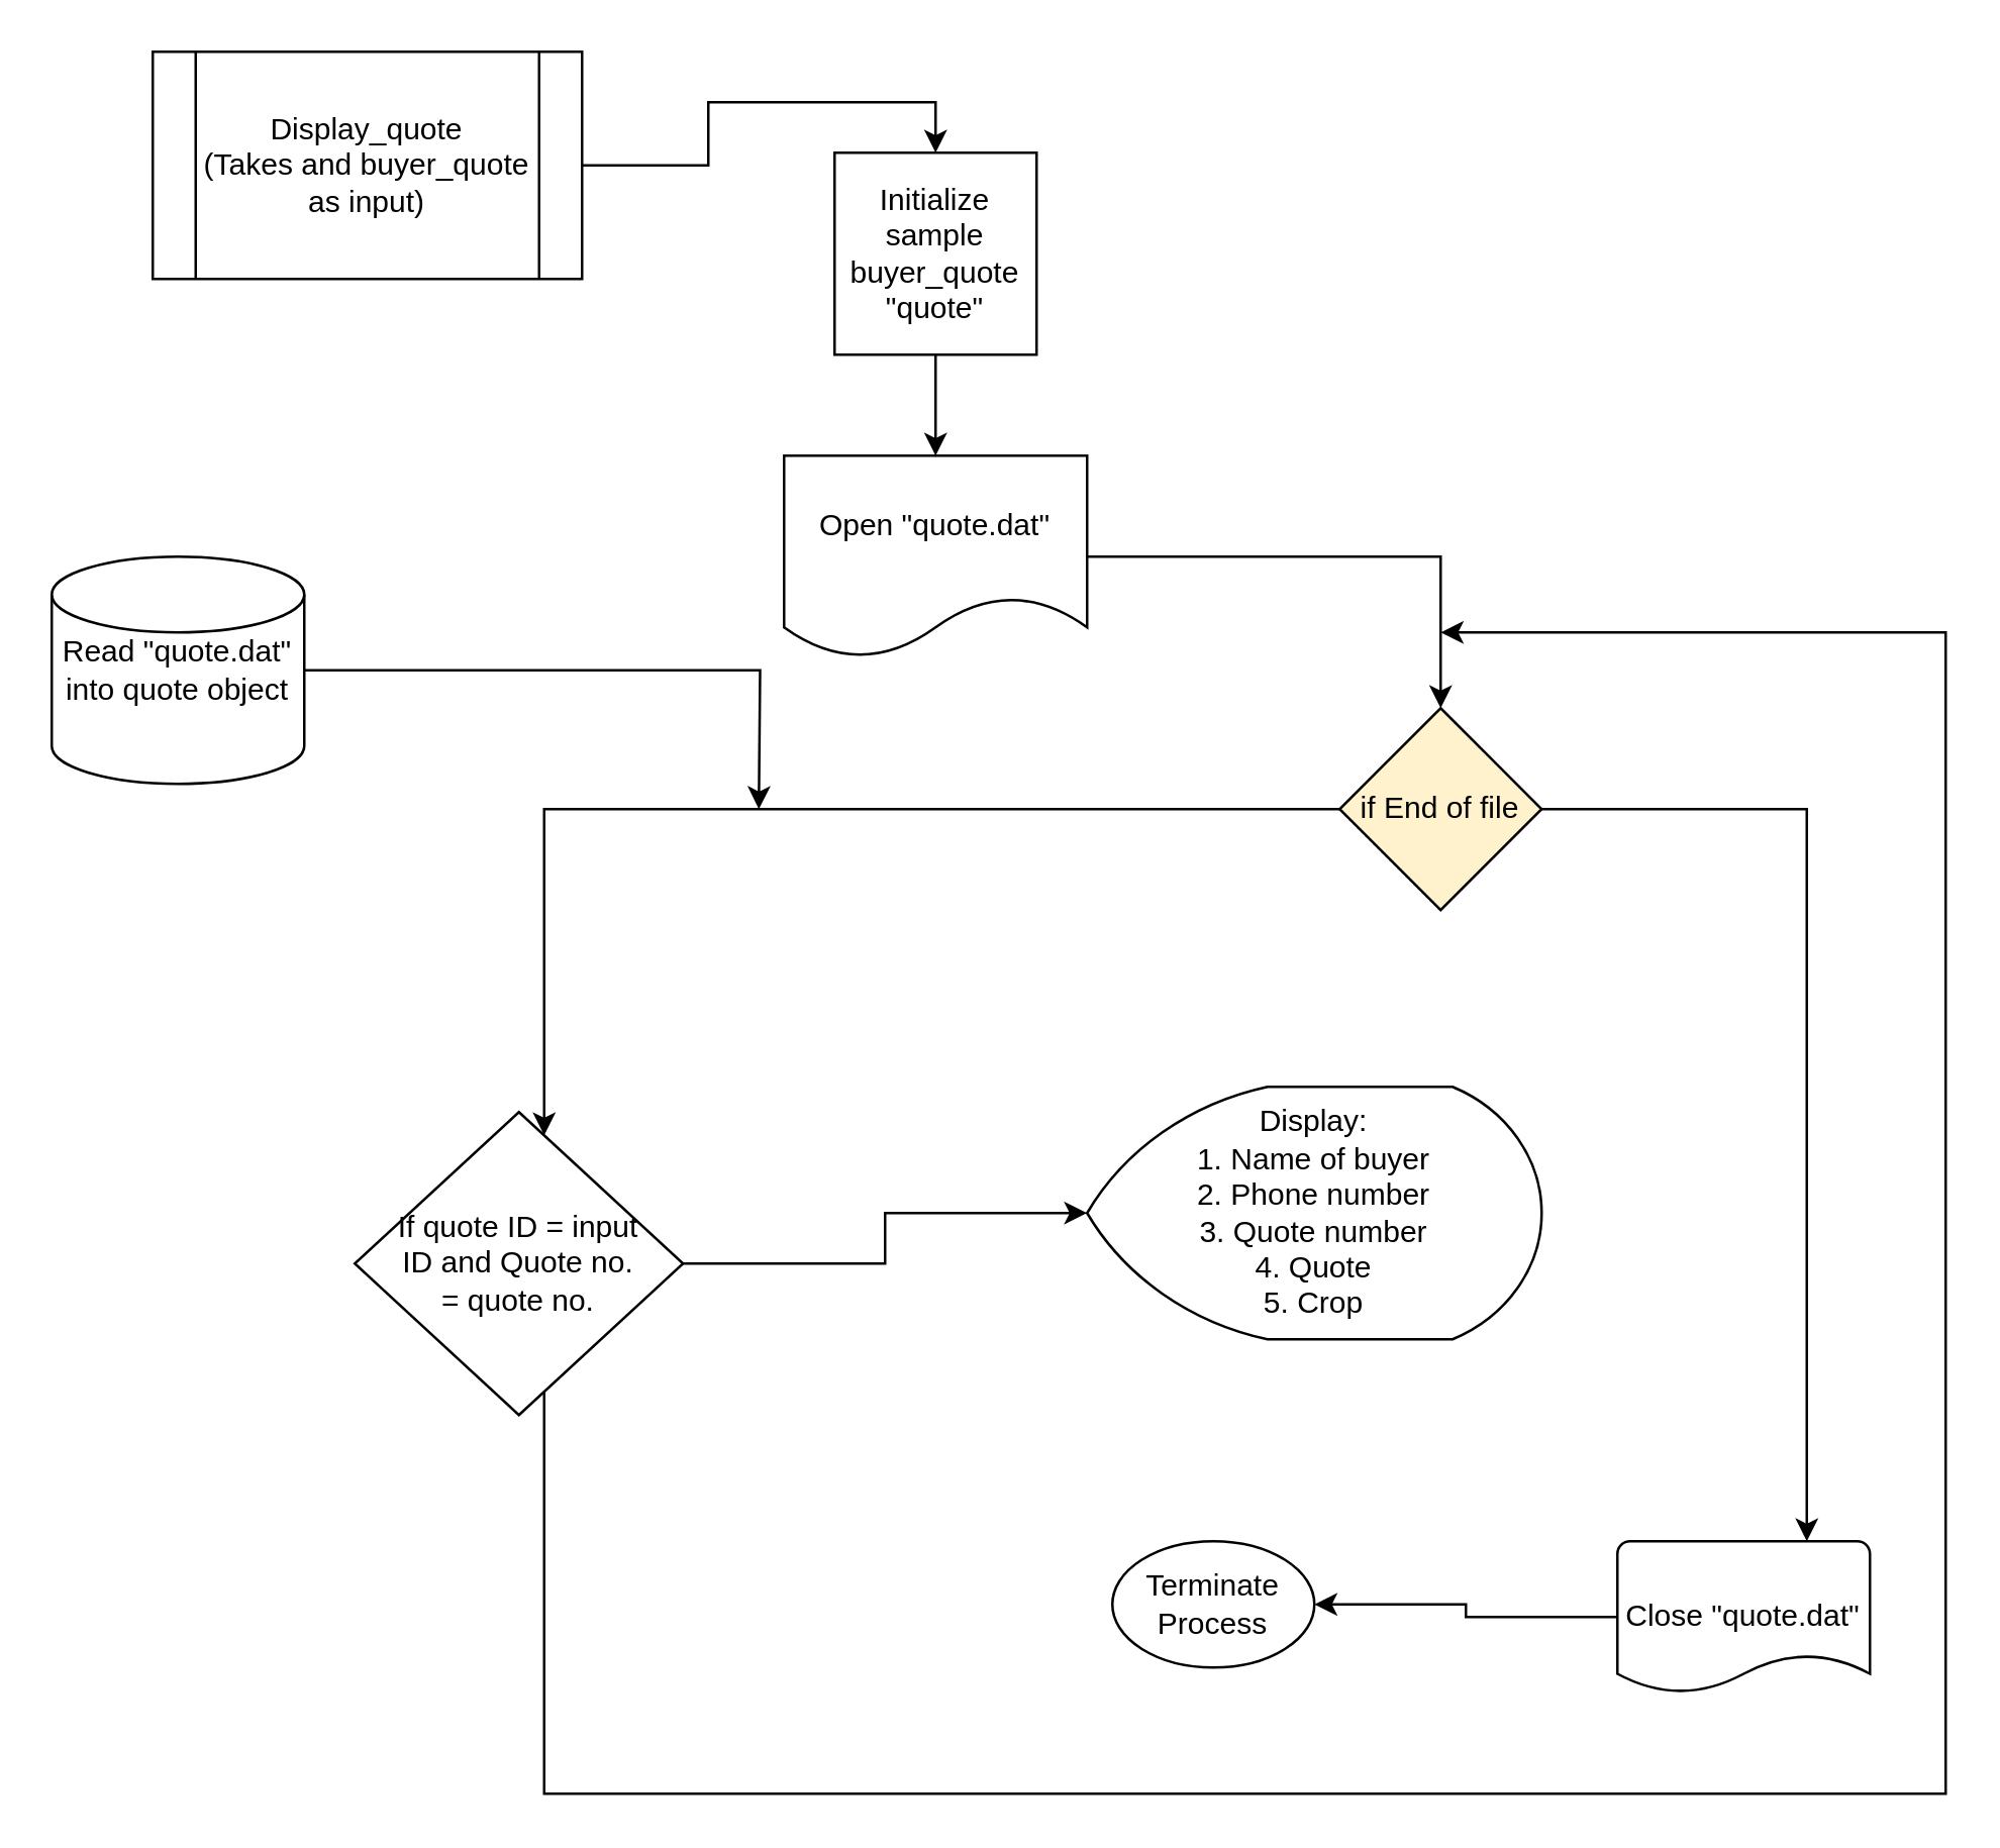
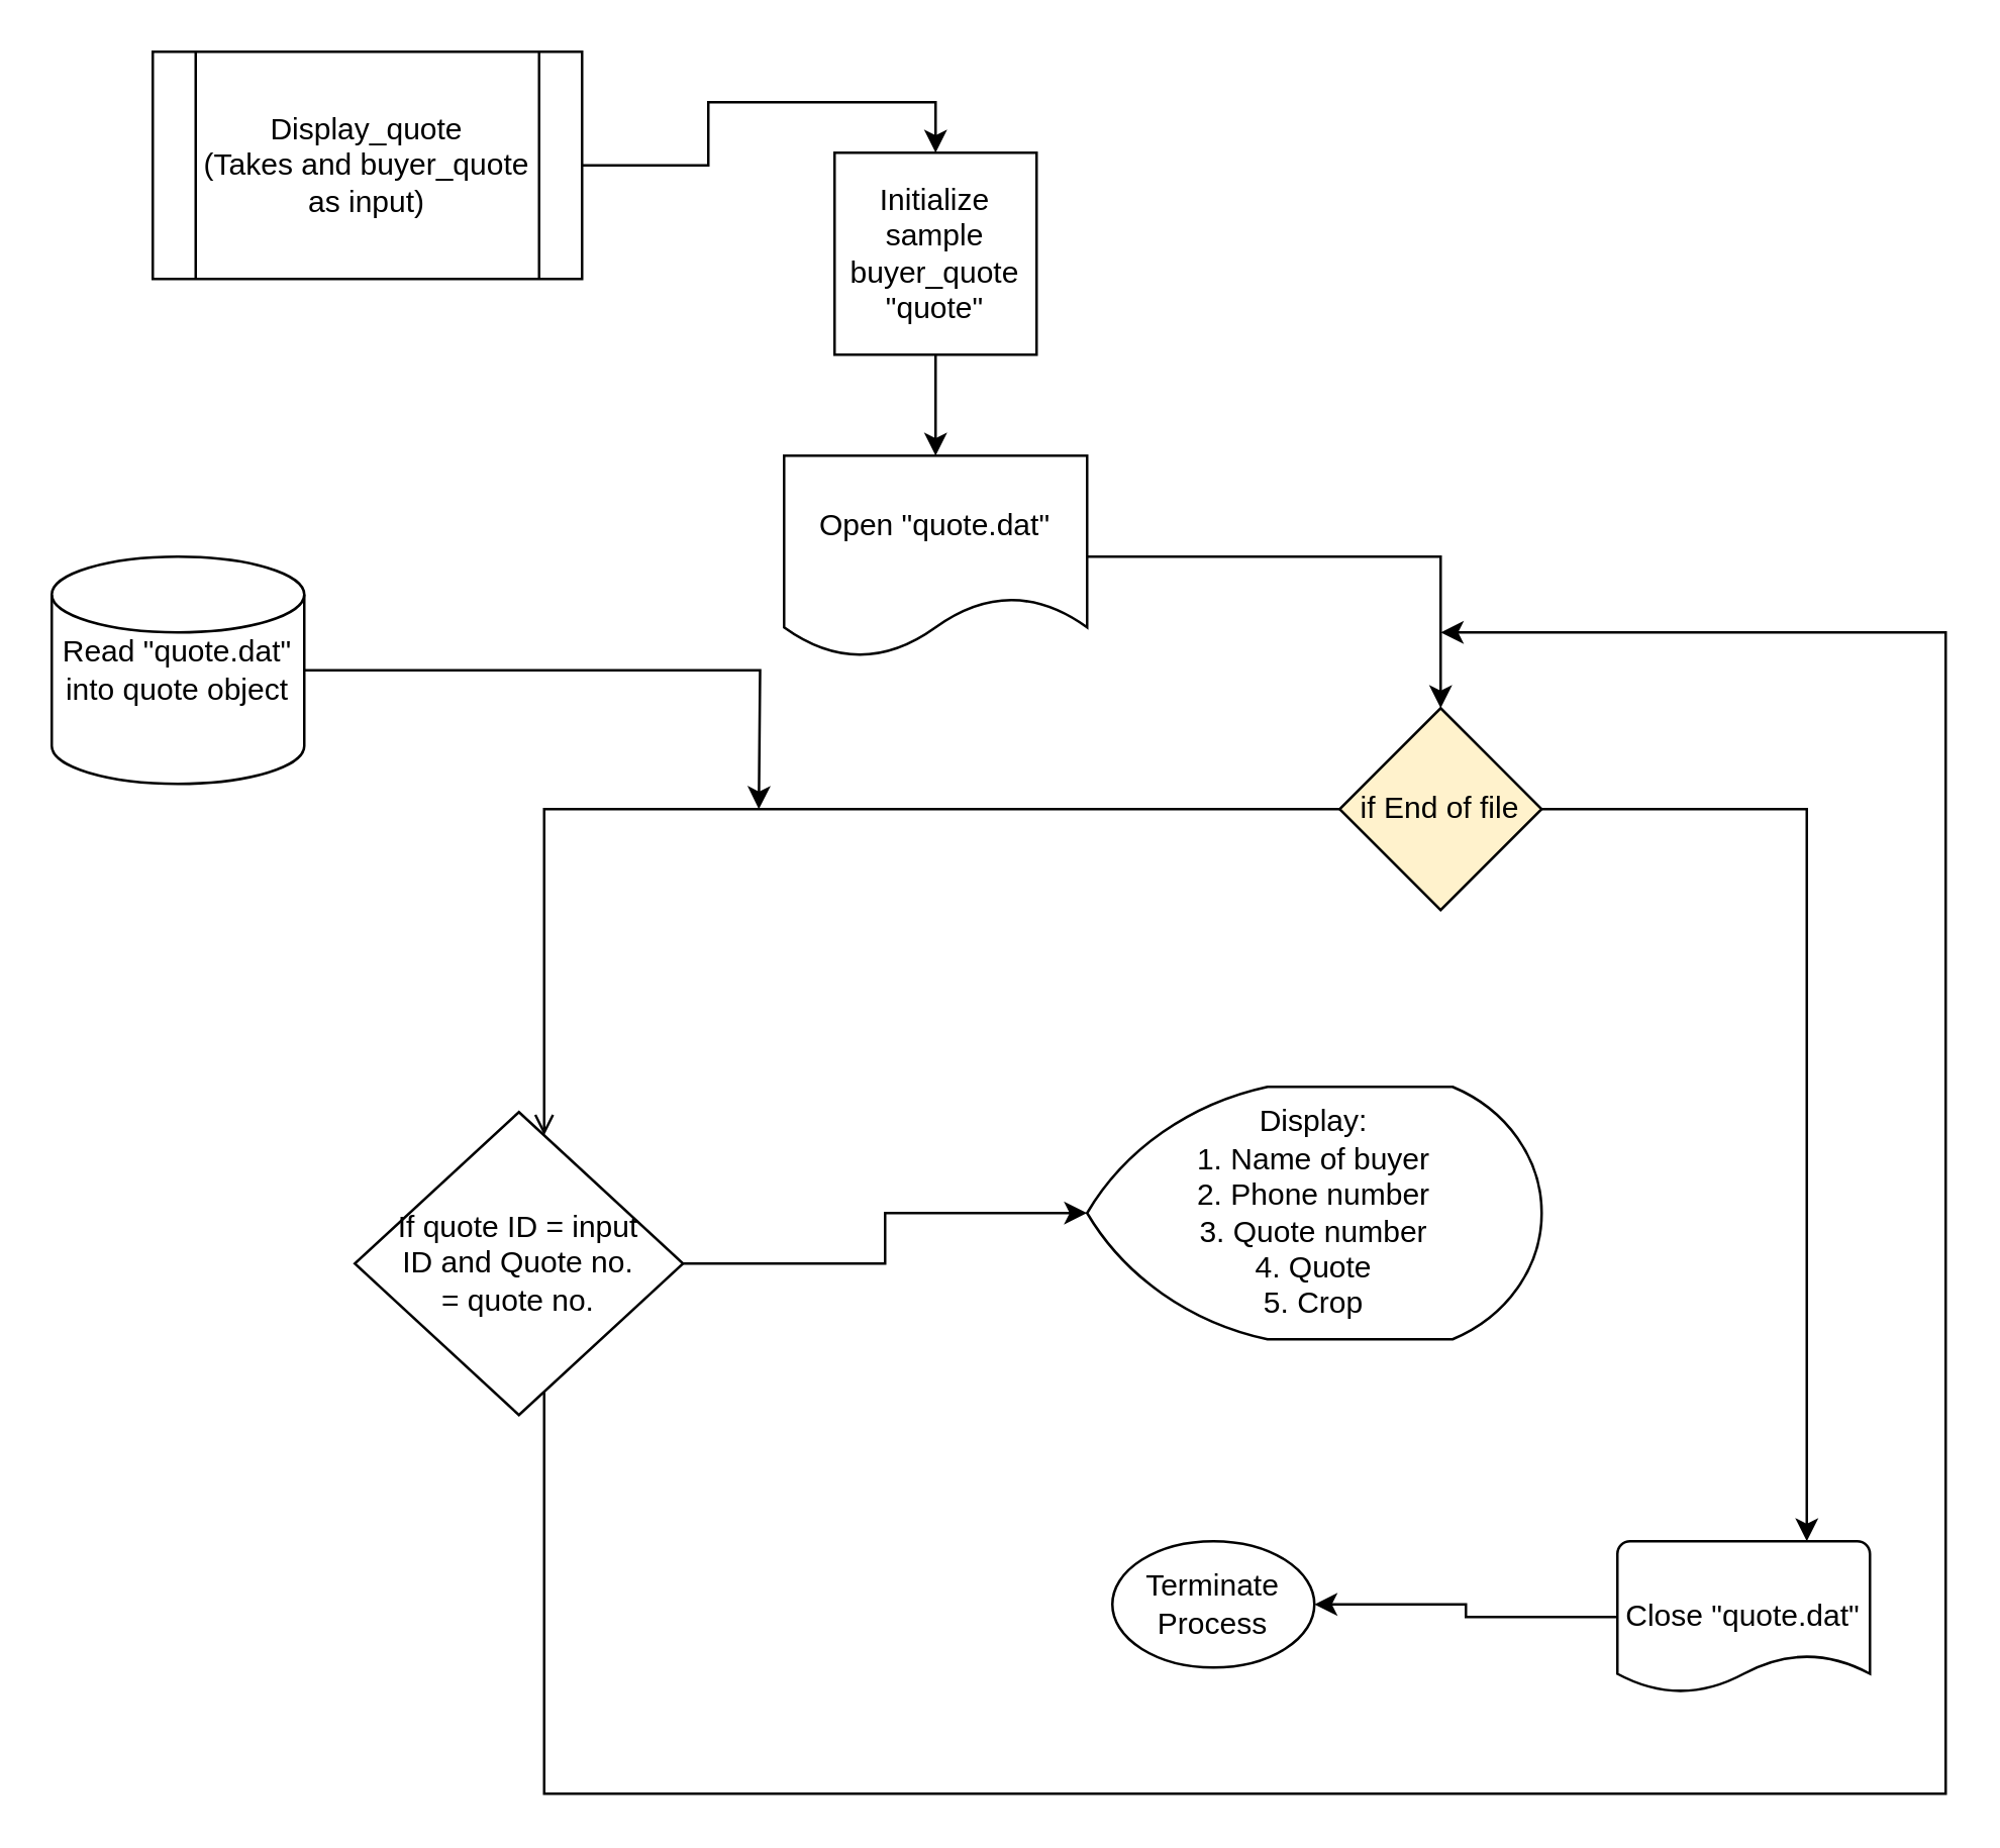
- <mxCell id="6" value="" style="edgeStyle=orthogonalEdgeStyle;rounded=0;orthogonalLoop=1;jettySize=auto;html=1;" edge="1" parent="1" source="8" target="15"><mxGeometry relative="1" as="geometry"><Array as="points"><mxPoint x="215" y="320" /></Array></mxGeometry></mxCell>
+ <mxCell id="6" value="" style="edgeStyle=orthogonalEdgeStyle;rounded=0;orthogonalLoop=1;jettySize=auto;html=1;endArrow=open;" edge="1" parent="1" source="8" target="15"><mxGeometry relative="1" as="geometry"><Array as="points"><mxPoint x="215" y="320" /></Array></mxGeometry></mxCell>
